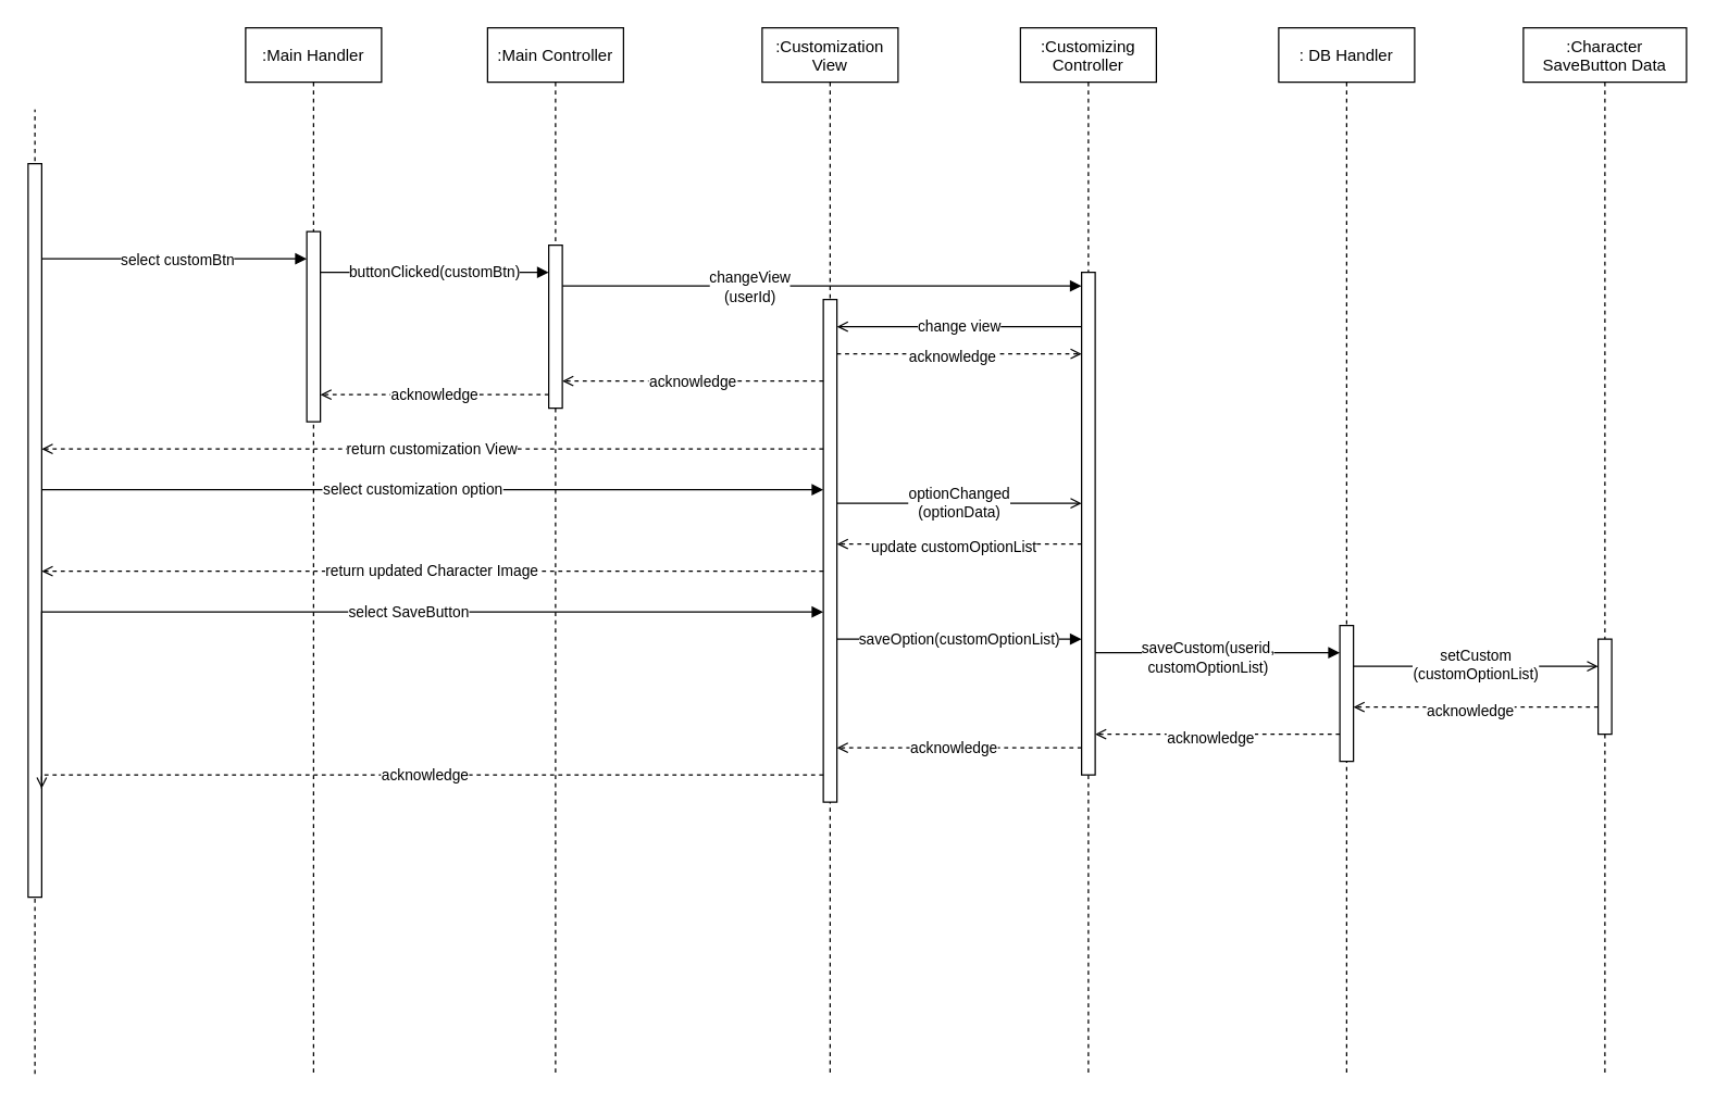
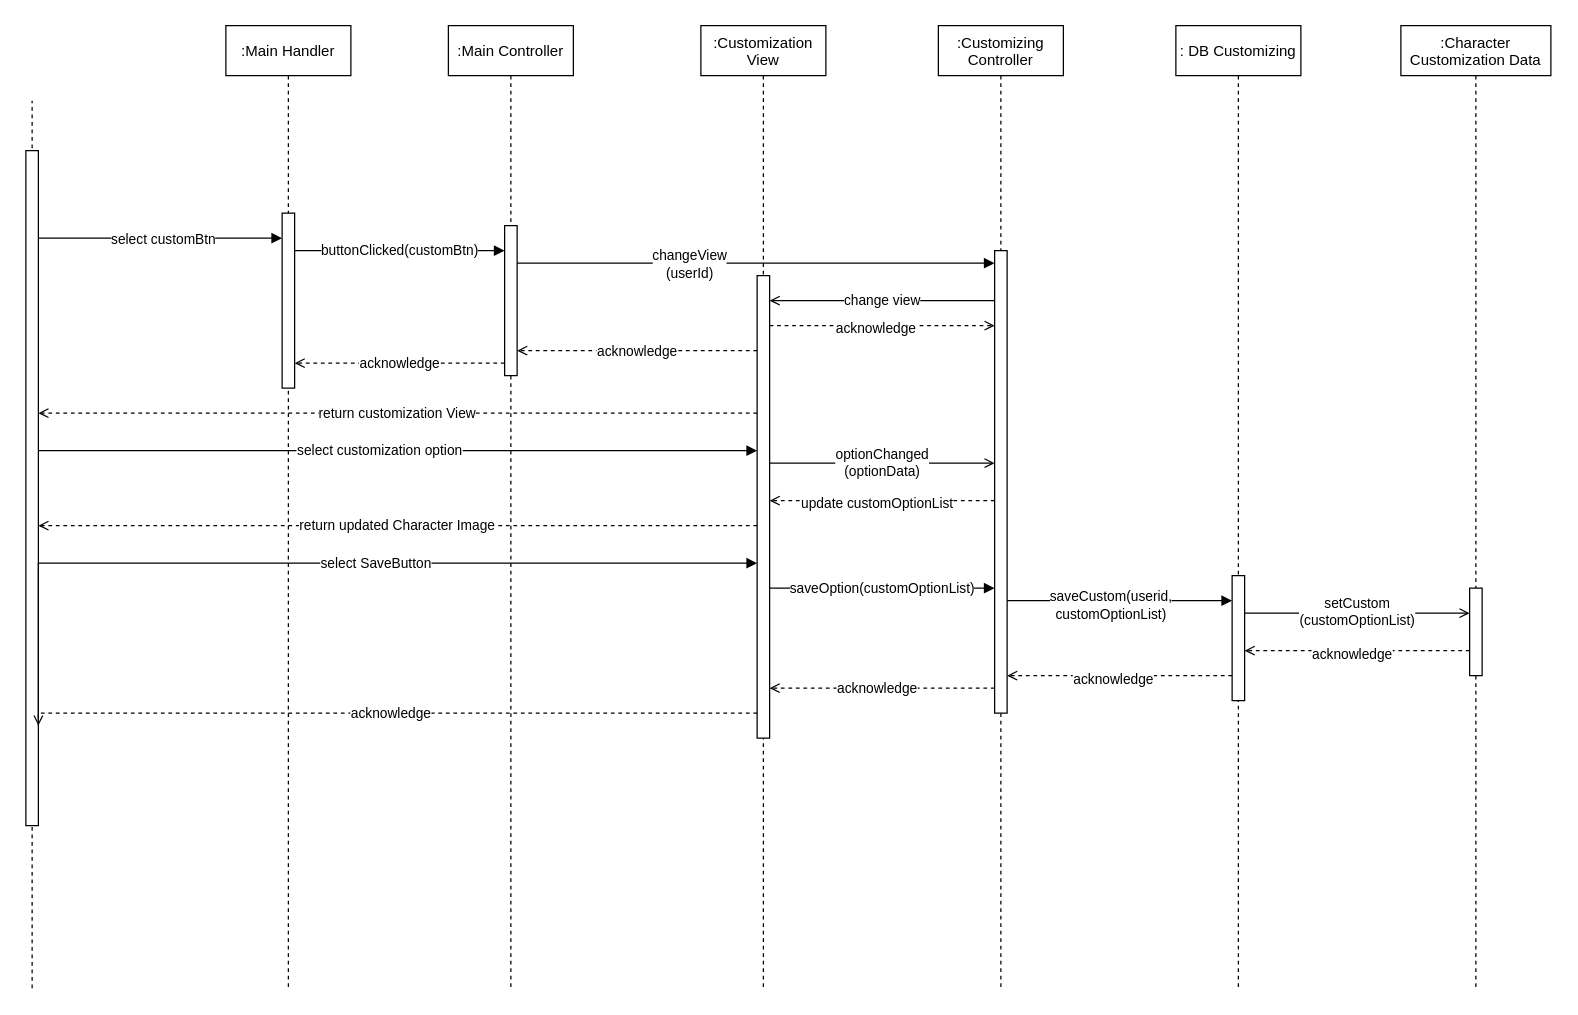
- <mxCell id="12" value=":Character&#10;SaveButton Data" style="shape=umlLifeline;perimeter=lifelinePerimeter;container=1;collapsible=0;recursiveResize=0;rounded=0;shadow=0;strokeWidth=1;" parent="1" vertex="1"><mxGeometry x="1120" y="20" width="120" height="770" as="geometry" /></mxCell>
+ <mxCell id="12" value=":Character&#10;Customization Data" style="shape=umlLifeline;perimeter=lifelinePerimeter;container=1;collapsible=0;recursiveResize=0;rounded=0;shadow=0;strokeWidth=1;" parent="1" vertex="1"><mxGeometry x="1120" y="20" width="120" height="770" as="geometry" /></mxCell>
- <mxCell id="5" value=": DB Handler" style="shape=umlLifeline;perimeter=lifelinePerimeter;container=1;collapsible=0;recursiveResize=0;rounded=0;shadow=0;strokeWidth=1;" parent="1" vertex="1"><mxGeometry x="940" y="20" width="100" height="770" as="geometry" /></mxCell>
+ <mxCell id="5" value=": DB Customizing" style="shape=umlLifeline;perimeter=lifelinePerimeter;container=1;collapsible=0;recursiveResize=0;rounded=0;shadow=0;strokeWidth=1;" parent="1" vertex="1"><mxGeometry x="940" y="20" width="100" height="770" as="geometry" /></mxCell>
